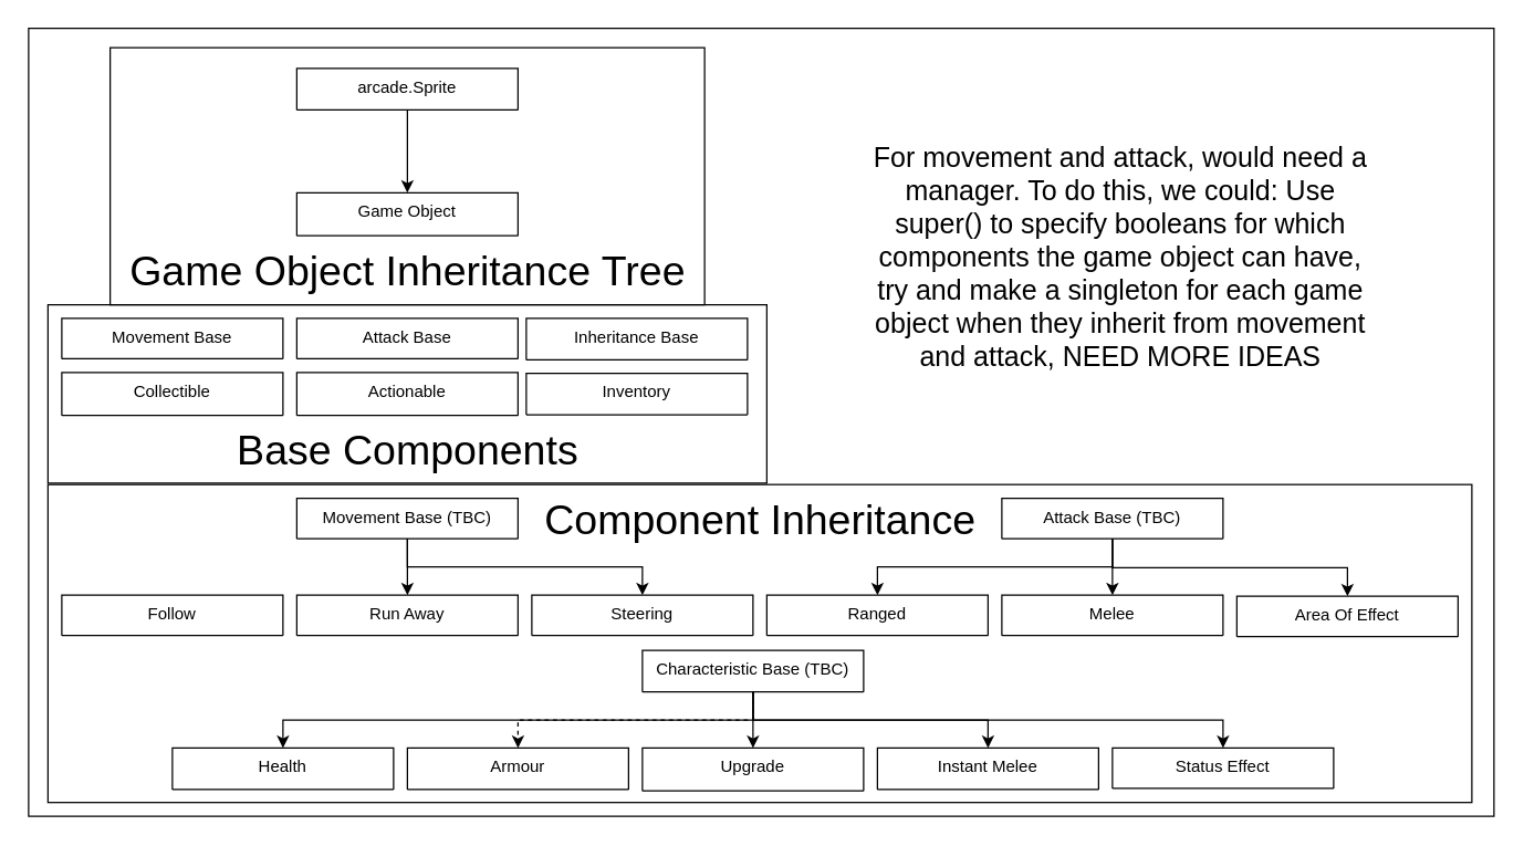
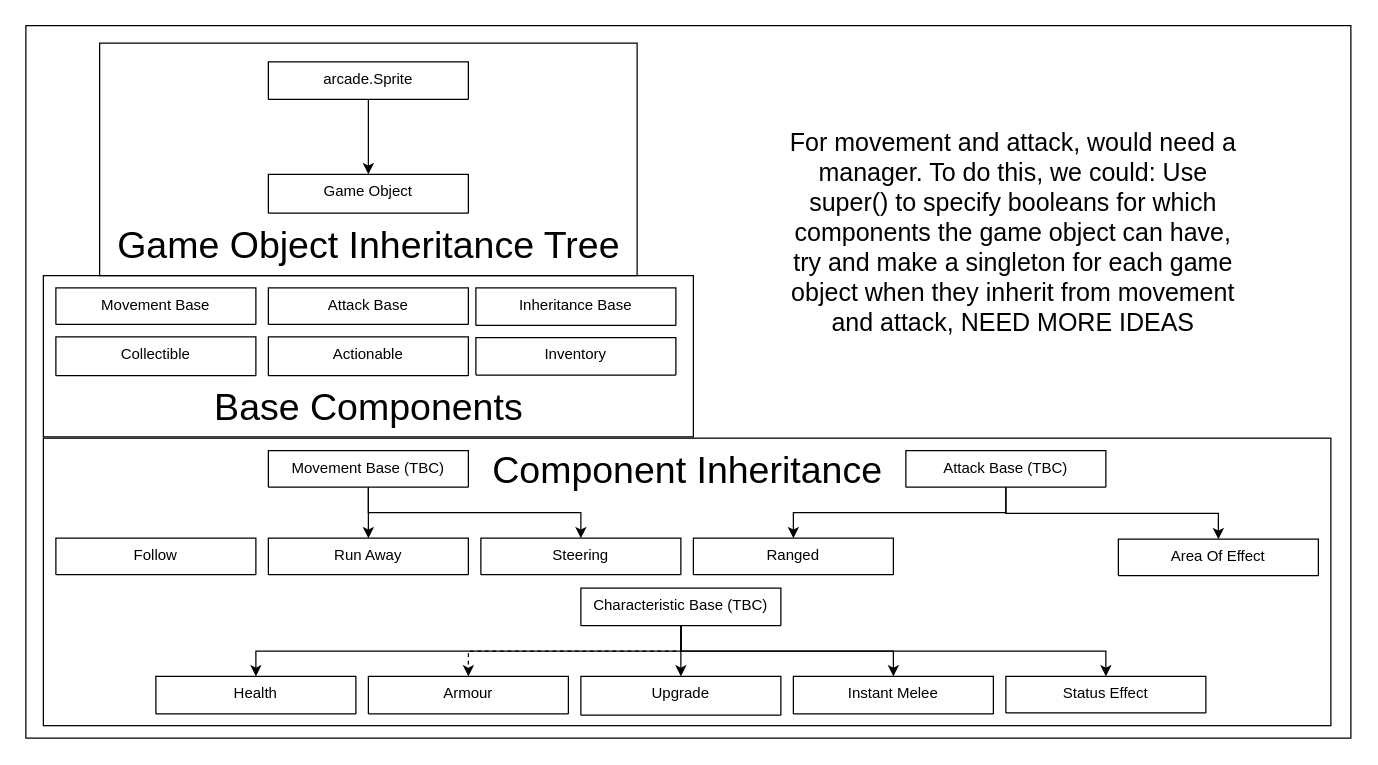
- <mxCell id="26" style="edgeStyle=orthogonalEdgeStyle;rounded=0;orthogonalLoop=1;jettySize=auto;html=1;exitX=0.5;exitY=1;exitDx=0;exitDy=0;entryX=0.5;entryY=0;entryDx=0;entryDy=0;" parent="23" source="24" target="25" edge="1"><mxGeometry relative="1" as="geometry" /></mxCell>
- <mxCell id="25" value="Melee" style="swimlane;fontStyle=0;align=center;verticalAlign=top;childLayout=stackLayout;horizontal=1;startSize=88;horizontalStack=0;resizeParent=1;resizeLast=0;collapsible=1;marginBottom=0;rounded=0;shadow=0;strokeWidth=1;container=0;" parent="23" vertex="1"><mxGeometry x="170" y="70" width="160" height="29.19" as="geometry"><mxRectangle x="230" y="140" width="160" height="26" as="alternateBounds" /></mxGeometry></mxCell>
